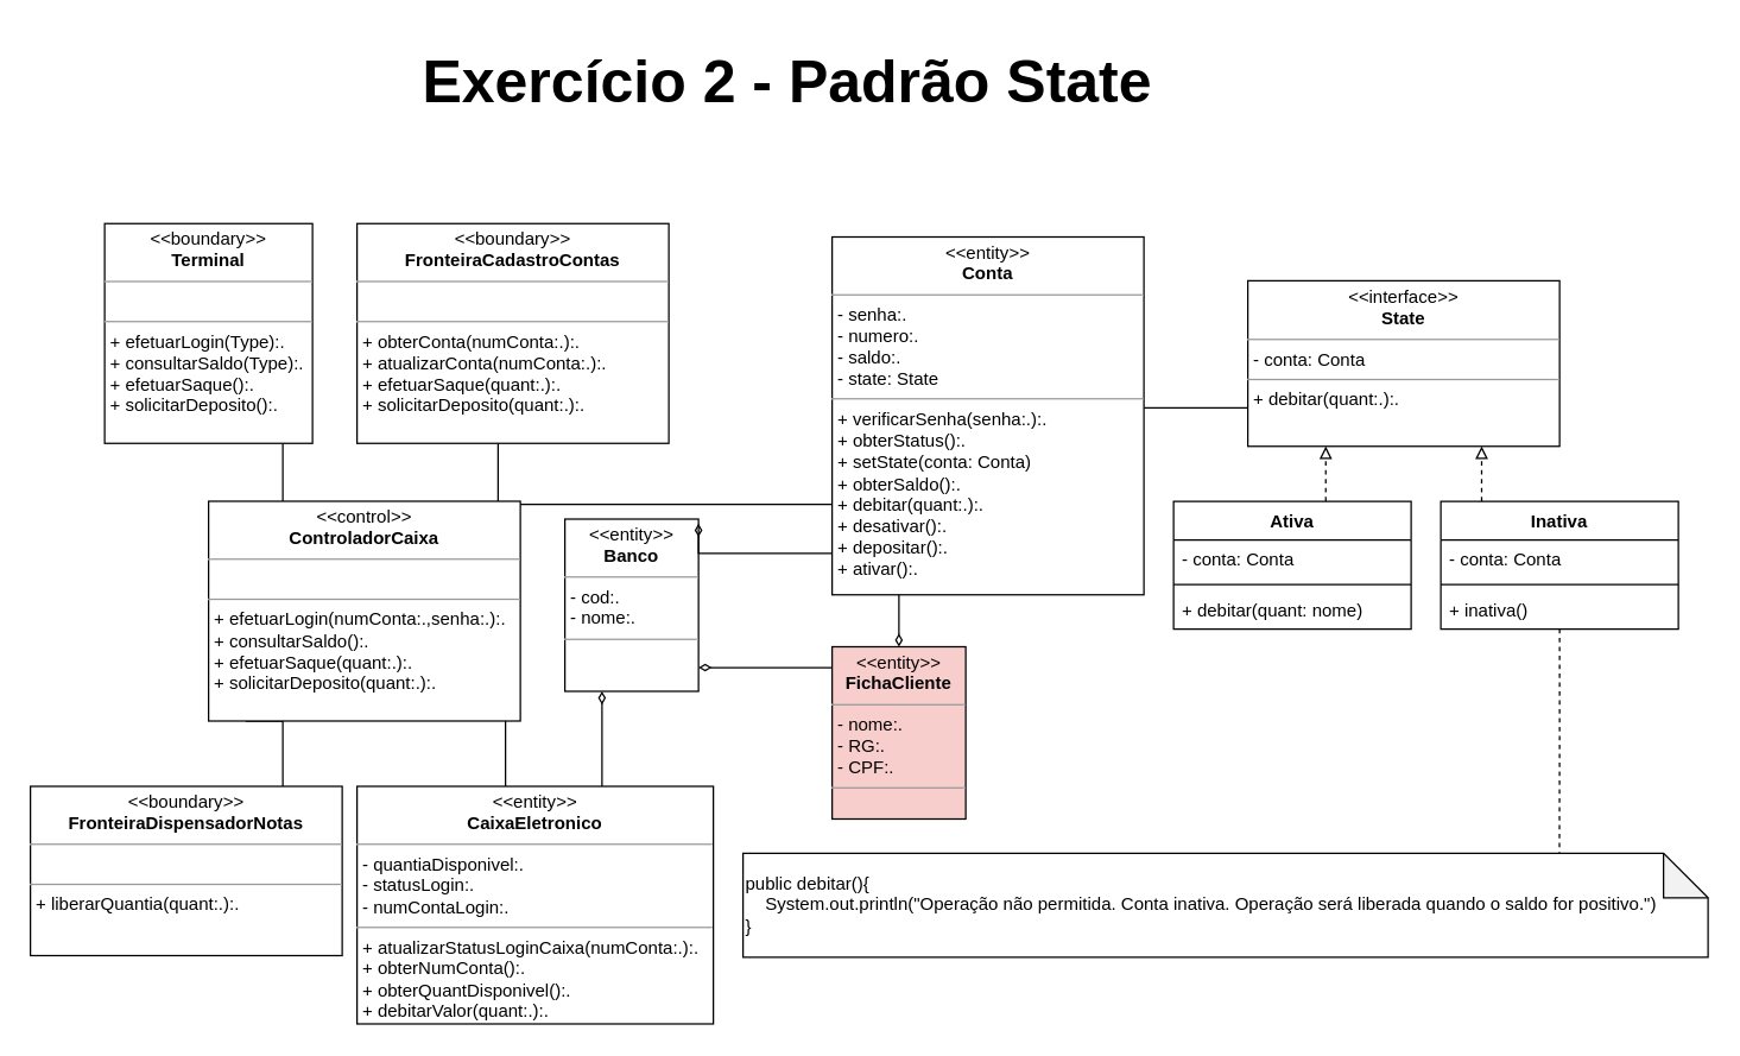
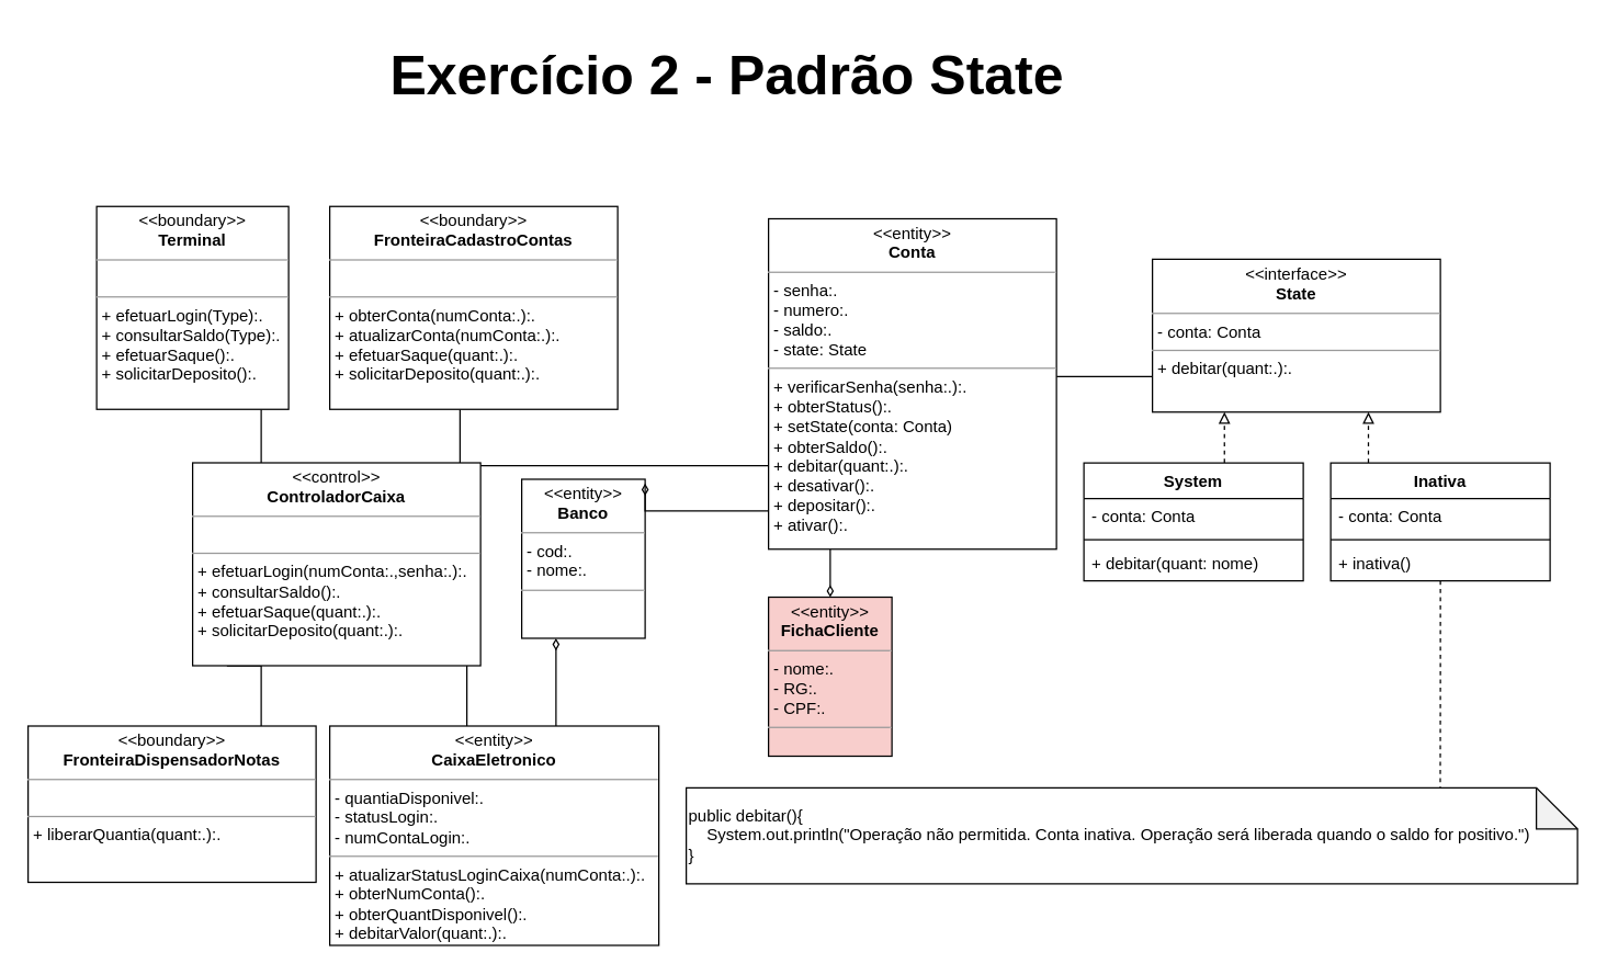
- <mxCell id="23" value="Ativa" style="swimlane;fontStyle=1;align=center;verticalAlign=top;childLayout=stackLayout;horizontal=1;startSize=26;horizontalStack=0;resizeParent=1;resizeParentMax=0;resizeLast=0;collapsible=1;marginBottom=0;" vertex="1" parent="1"><mxGeometry x="790" y="337" width="160" height="86" as="geometry" /></mxCell>
+ <mxCell id="23" value="System" style="swimlane;fontStyle=1;align=center;verticalAlign=top;childLayout=stackLayout;horizontal=1;startSize=26;horizontalStack=0;resizeParent=1;resizeParentMax=0;resizeLast=0;collapsible=1;marginBottom=0;" vertex="1" parent="1"><mxGeometry x="790" y="337" width="160" height="86" as="geometry" /></mxCell>
- <mxCell id="18" value="" style="edgeStyle=orthogonalEdgeStyle;rounded=0;jumpSize=6;orthogonalLoop=1;jettySize=auto;html=1;startArrow=none;startFill=0;endArrow=diamondThin;endFill=0;startSize=0;sourcePerimeterSpacing=0;strokeWidth=1;" parent="1" source="19" target="13" edge="1"><mxGeometry relative="1" as="geometry"><Array as="points"><mxPoint x="490" y="449" /><mxPoint x="490" y="449" /></Array></mxGeometry></mxCell>
